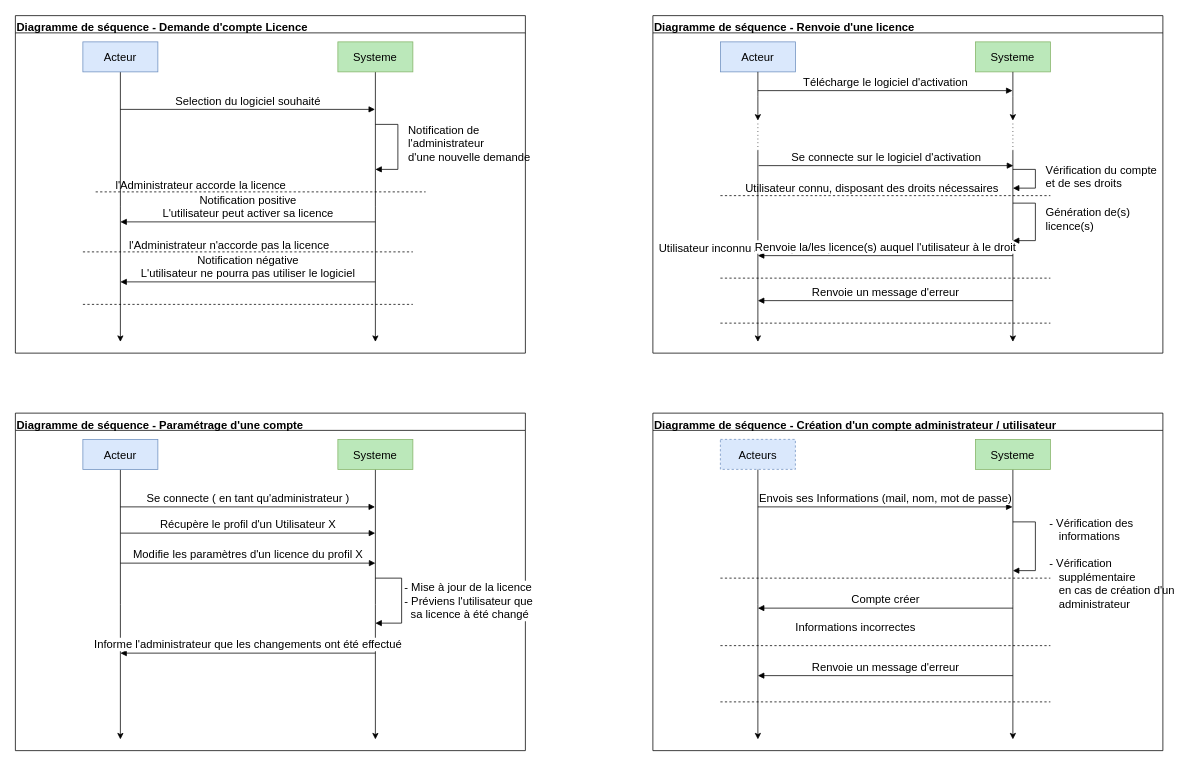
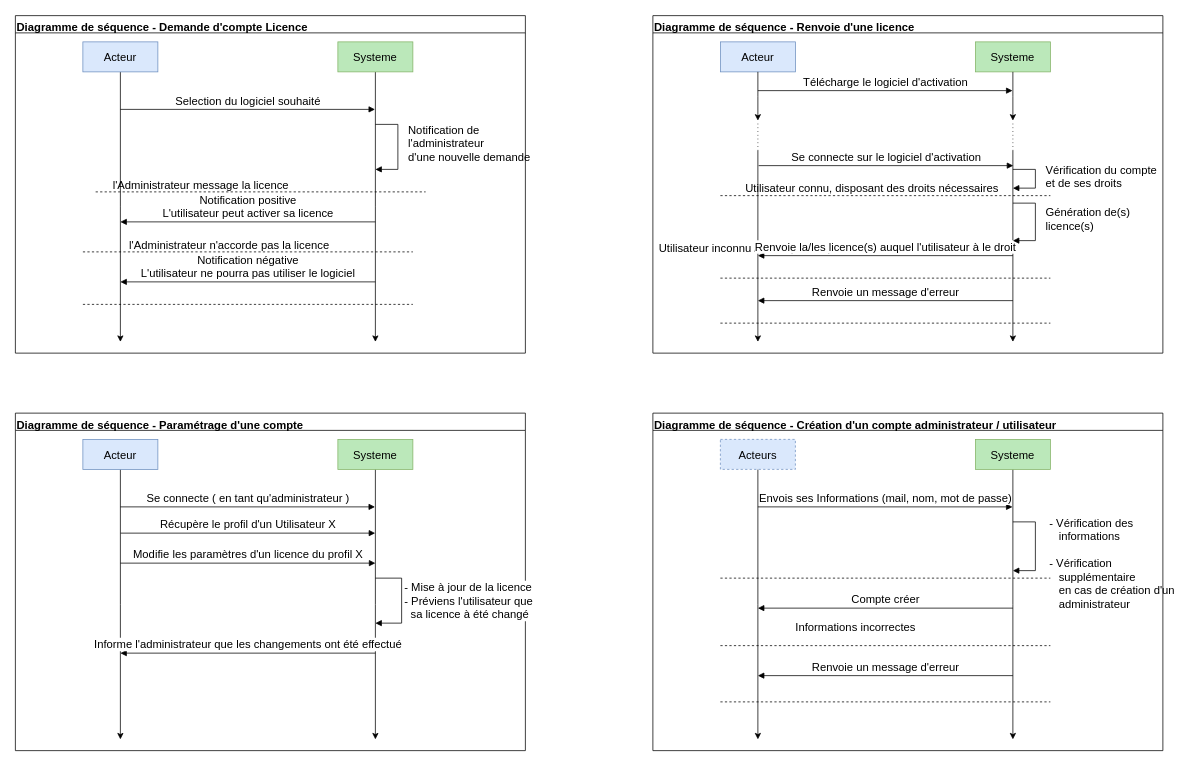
- <mxCell id="21" value="l'Administrateur accorde la licence" style="text;html=1;align=center;verticalAlign=middle;resizable=0;points=[];autosize=1;strokeColor=none;fillColor=none;fontSize=15;rounded=0;" parent="19" vertex="1"><mxGeometry x="30" width="220" height="20" as="geometry" /></mxCell>
+ <mxCell id="21" value="l'Administrateur message la licence" style="text;html=1;align=center;verticalAlign=middle;resizable=0;points=[];autosize=1;strokeColor=none;fillColor=none;fontSize=15;rounded=0;" parent="19" vertex="1"><mxGeometry x="30" width="220" height="20" as="geometry" /></mxCell>
